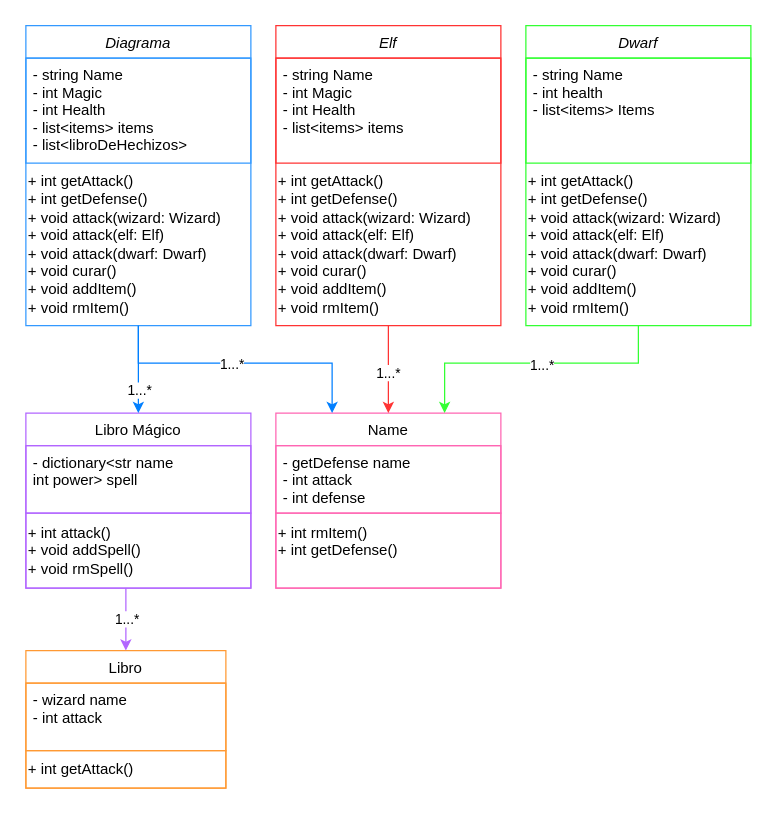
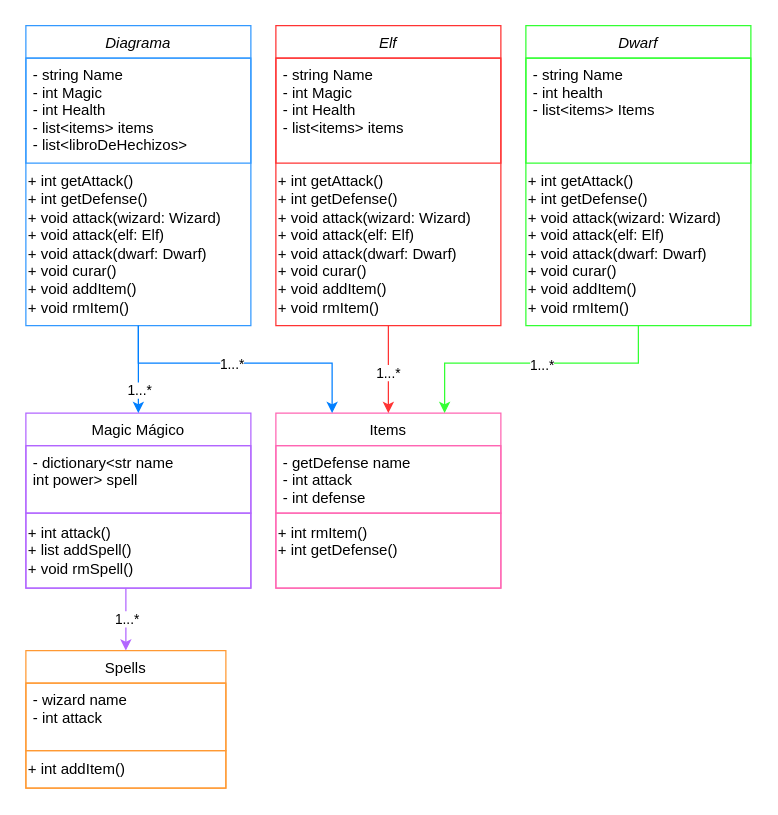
- <mxCell id="16" value="Libro Mágico" style="swimlane;fontStyle=0;align=center;verticalAlign=top;childLayout=stackLayout;horizontal=1;startSize=26;horizontalStack=0;resizeParent=1;resizeLast=0;collapsible=1;marginBottom=0;rounded=0;shadow=0;strokeWidth=1;strokeColor=#B266FF;" vertex="1" parent="1"><mxGeometry x="20" y="330" width="180" height="140" as="geometry"><mxRectangle x="550" y="140" width="160" height="26" as="alternateBounds" /></mxGeometry></mxCell>
+ <mxCell id="16" value="Magic Mágico" style="swimlane;fontStyle=0;align=center;verticalAlign=top;childLayout=stackLayout;horizontal=1;startSize=26;horizontalStack=0;resizeParent=1;resizeLast=0;collapsible=1;marginBottom=0;rounded=0;shadow=0;strokeWidth=1;strokeColor=#B266FF;" vertex="1" parent="1"><mxGeometry x="20" y="330" width="180" height="140" as="geometry"><mxRectangle x="550" y="140" width="160" height="26" as="alternateBounds" /></mxGeometry></mxCell>
- <mxCell id="6" value="Name" style="swimlane;fontStyle=0;align=center;verticalAlign=top;childLayout=stackLayout;horizontal=1;startSize=26;horizontalStack=0;resizeParent=1;resizeLast=0;collapsible=1;marginBottom=0;rounded=0;shadow=0;strokeWidth=1;strokeColor=#FF66B3;" vertex="1" parent="1"><mxGeometry x="220" y="330" width="180" height="140" as="geometry"><mxRectangle x="550" y="140" width="160" height="26" as="alternateBounds" /></mxGeometry></mxCell>
+ <mxCell id="6" value="Items" style="swimlane;fontStyle=0;align=center;verticalAlign=top;childLayout=stackLayout;horizontal=1;startSize=26;horizontalStack=0;resizeParent=1;resizeLast=0;collapsible=1;marginBottom=0;rounded=0;shadow=0;strokeWidth=1;strokeColor=#FF66B3;" vertex="1" parent="1"><mxGeometry x="220" y="330" width="180" height="140" as="geometry"><mxRectangle x="550" y="140" width="160" height="26" as="alternateBounds" /></mxGeometry></mxCell>
- <mxCell id="18" value="+ int attack()&lt;div&gt;+ void addSpell()&lt;/div&gt;&lt;div&gt;+ void rmSpell()&lt;/div&gt;" style="text;html=1;align=left;verticalAlign=middle;resizable=0;points=[];autosize=1;strokeColor=#B266FF;fillColor=none;" vertex="1" parent="16"><mxGeometry y="80" width="180" height="60" as="geometry" /></mxCell>
+ <mxCell id="18" value="+ int attack()&lt;div&gt;+ list addSpell()&lt;/div&gt;&lt;div&gt;+ void rmSpell()&lt;/div&gt;" style="text;html=1;align=left;verticalAlign=middle;resizable=0;points=[];autosize=1;strokeColor=#B266FF;fillColor=none;" vertex="1" parent="16"><mxGeometry y="80" width="180" height="60" as="geometry" /></mxCell>
- <mxCell id="19" value="Libro" style="swimlane;fontStyle=0;align=center;verticalAlign=top;childLayout=stackLayout;horizontal=1;startSize=26;horizontalStack=0;resizeParent=1;resizeLast=0;collapsible=1;marginBottom=0;rounded=0;shadow=0;strokeWidth=1;strokeColor=#FF9933;" vertex="1" parent="1"><mxGeometry x="20" y="520" width="160" height="110" as="geometry"><mxRectangle x="550" y="140" width="160" height="26" as="alternateBounds" /></mxGeometry></mxCell>
+ <mxCell id="19" value="Spells" style="swimlane;fontStyle=0;align=center;verticalAlign=top;childLayout=stackLayout;horizontal=1;startSize=26;horizontalStack=0;resizeParent=1;resizeLast=0;collapsible=1;marginBottom=0;rounded=0;shadow=0;strokeWidth=1;strokeColor=#FF9933;" vertex="1" parent="1"><mxGeometry x="20" y="520" width="160" height="110" as="geometry"><mxRectangle x="550" y="140" width="160" height="26" as="alternateBounds" /></mxGeometry></mxCell>
- <mxCell id="21" value="+ int getAttack()" style="text;html=1;align=left;verticalAlign=middle;resizable=0;points=[];autosize=1;strokeColor=#FF9933;fillColor=none;" vertex="1" parent="19"><mxGeometry y="80" width="160" height="30" as="geometry" /></mxCell>
+ <mxCell id="21" value="+ int addItem()" style="text;html=1;align=left;verticalAlign=middle;resizable=0;points=[];autosize=1;strokeColor=#FF9933;fillColor=none;" vertex="1" parent="19"><mxGeometry y="80" width="160" height="30" as="geometry" /></mxCell>
